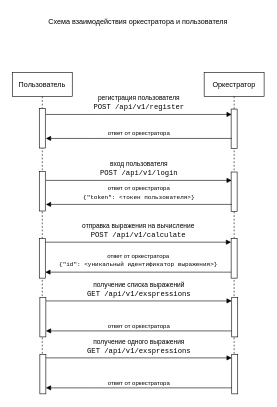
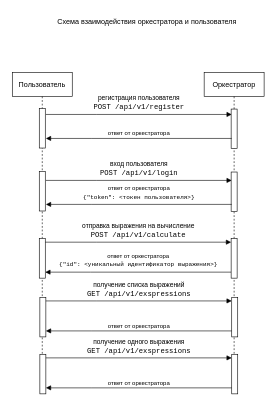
- <mxCell id="16" value="Схема взаимодействия оркестратора и пользователя" style="text;html=1;align=center;verticalAlign=middle;whiteSpace=wrap;rounded=0;" parent="1" vertex="1"><mxGeometry x="35" y="20" width="390" height="30" as="geometry" /></mxCell>
+ <mxCell id="16" value="Схема взаимодействия оркестратора и пользователя" style="text;html=1;align=center;verticalAlign=middle;whiteSpace=wrap;rounded=0;" parent="1" vertex="1"><mxGeometry x="50" y="20" width="390" height="30" as="geometry" /></mxCell>
